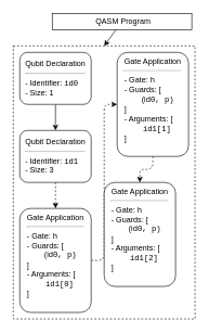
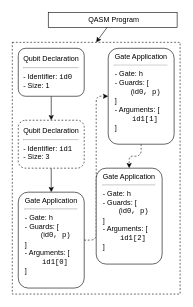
- <mxCell id="8" value="Qubit Declaration&lt;br&gt;&lt;hr&gt;&lt;div style=&quot;text-align: left;&quot;&gt;&lt;span style=&quot;background-color: initial;&quot;&gt;- Identifier: &lt;font face=&quot;Courier New&quot;&gt;id1&lt;/font&gt;&lt;/span&gt;&lt;/div&gt;&lt;div style=&quot;text-align: left;&quot;&gt;&lt;span style=&quot;background-color: initial;&quot;&gt;- Size: 3&lt;/span&gt;&lt;/div&gt;" style="rounded=1;whiteSpace=wrap;html=1;" parent="1" vertex="1"><mxGeometry x="30" y="200" width="110" height="80" as="geometry" /></mxCell>
+ <mxCell id="8" value="Qubit Declaration&lt;br&gt;&lt;hr&gt;&lt;div style=&quot;text-align: left;&quot;&gt;&lt;span style=&quot;background-color: initial;&quot;&gt;- Identifier: &lt;font face=&quot;Courier New&quot;&gt;id1&lt;/font&gt;&lt;/span&gt;&lt;/div&gt;&lt;div style=&quot;text-align: left;&quot;&gt;&lt;span style=&quot;background-color: initial;&quot;&gt;- Size: 3&lt;/span&gt;&lt;/div&gt;" style="rounded=1;whiteSpace=wrap;html=1;dashed=1;" parent="1" vertex="1"><mxGeometry x="30" y="200" width="110" height="80" as="geometry" /></mxCell>
- <mxCell id="7" style="edgeStyle=none;html=1;entryX=0.5;entryY=0;entryDx=0;entryDy=0;dashed=1;" parent="1" source="8" target="6" edge="1"><mxGeometry relative="1" as="geometry" /></mxCell>
+ <mxCell id="7" style="edgeStyle=none;html=1;entryX=0.5;entryY=0;entryDx=0;entryDy=0;dashed=0;" parent="1" source="8" target="6" edge="1"><mxGeometry relative="1" as="geometry" /></mxCell>
